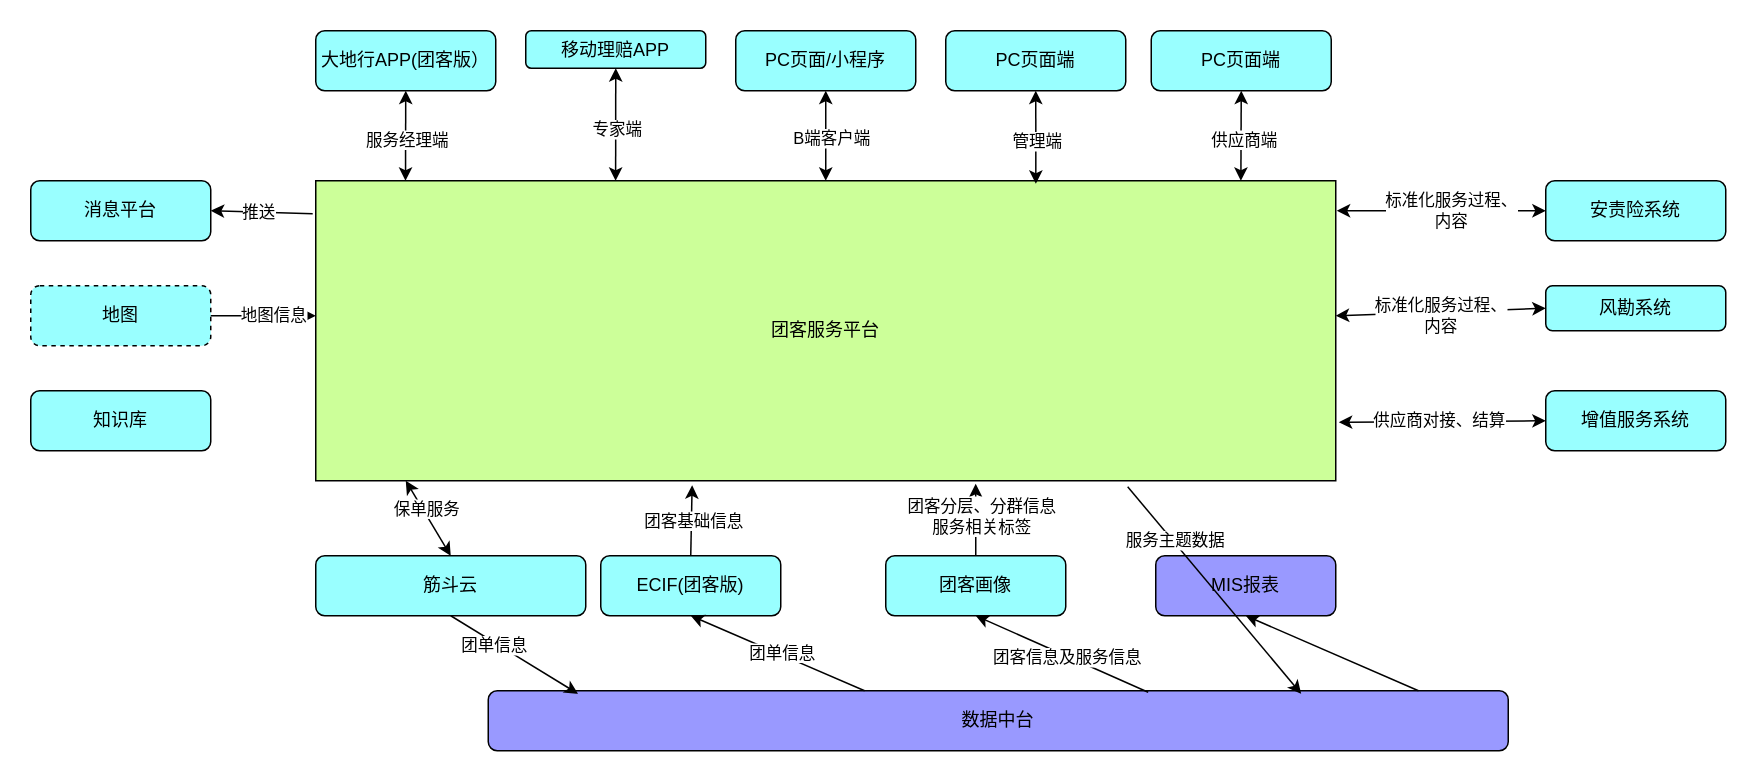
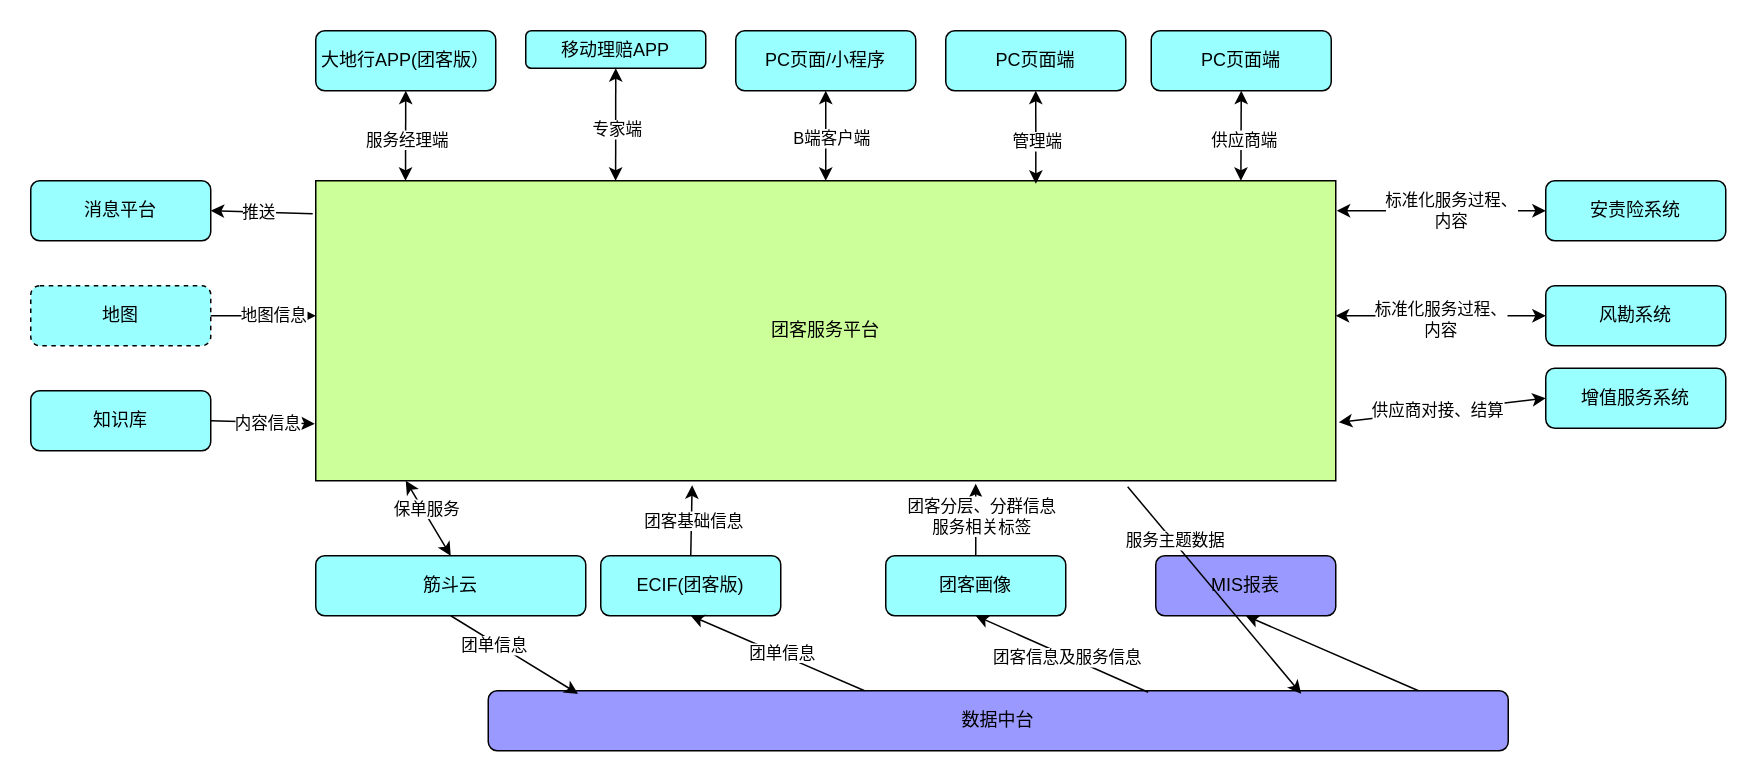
- <mxCell id="22" value="风勘系统" style="rounded=1;whiteSpace=wrap;html=1;fillColor=#99FFFF;" vertex="1" parent="1"><mxGeometry x="1030" y="190" width="120" height="30" as="geometry" /></mxCell>
+ <mxCell id="22" value="风勘系统" style="rounded=1;whiteSpace=wrap;html=1;fillColor=#99FFFF;" vertex="1" parent="1"><mxGeometry x="1030" y="190" width="120" height="40" as="geometry" /></mxCell>
- <mxCell id="23" value="增值服务系统" style="rounded=1;whiteSpace=wrap;html=1;fillColor=#99FFFF;" vertex="1" parent="1"><mxGeometry x="1030" y="260" width="120" height="40" as="geometry" /></mxCell>
+ <mxCell id="23" value="增值服务系统" style="rounded=1;whiteSpace=wrap;html=1;fillColor=#99FFFF;" vertex="1" parent="1"><mxGeometry x="1030" y="245" width="120" height="40" as="geometry" /></mxCell>
+ <mxCell id="28" value="" style="endArrow=classic;html=1;rounded=0;exitX=1;exitY=0.5;exitDx=0;exitDy=0;entryX=-0.001;entryY=0.81;entryDx=0;entryDy=0;entryPerimeter=0;" edge="1" parent="1" source="20" target="2"><mxGeometry width="50" height="50" relative="1" as="geometry"><mxPoint x="110" y="390" as="sourcePoint" /><mxPoint x="160" y="340" as="targetPoint" /></mxGeometry></mxCell>
+ <mxCell id="29" value="内容信息" style="edgeLabel;html=1;align=center;verticalAlign=middle;resizable=0;points=[];" vertex="1" connectable="0" parent="28"><mxGeometry x="0.096" relative="1" as="geometry"><mxPoint as="offset" /></mxGeometry></mxCell>
